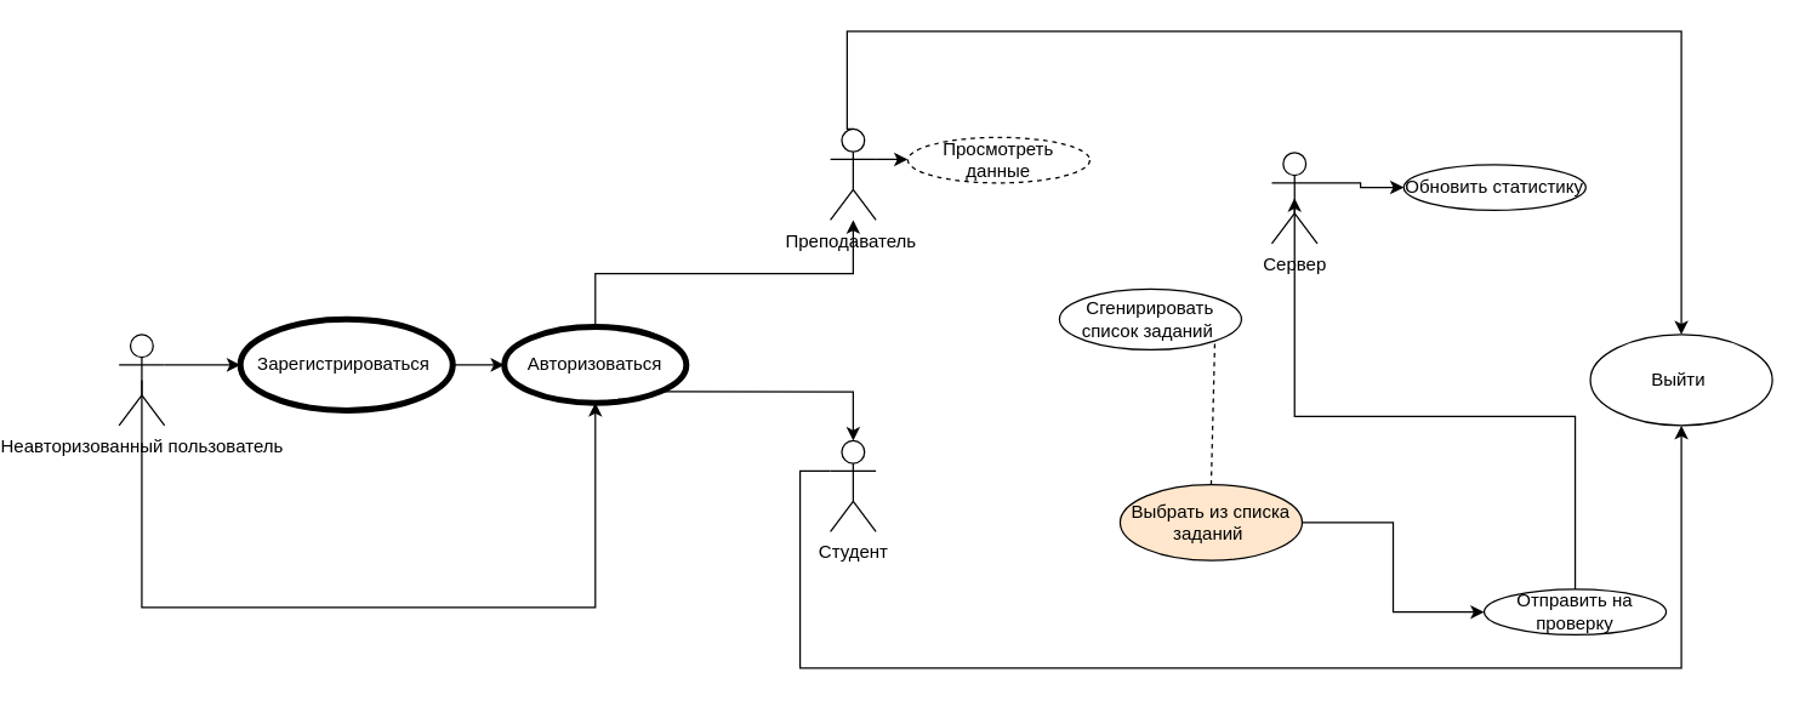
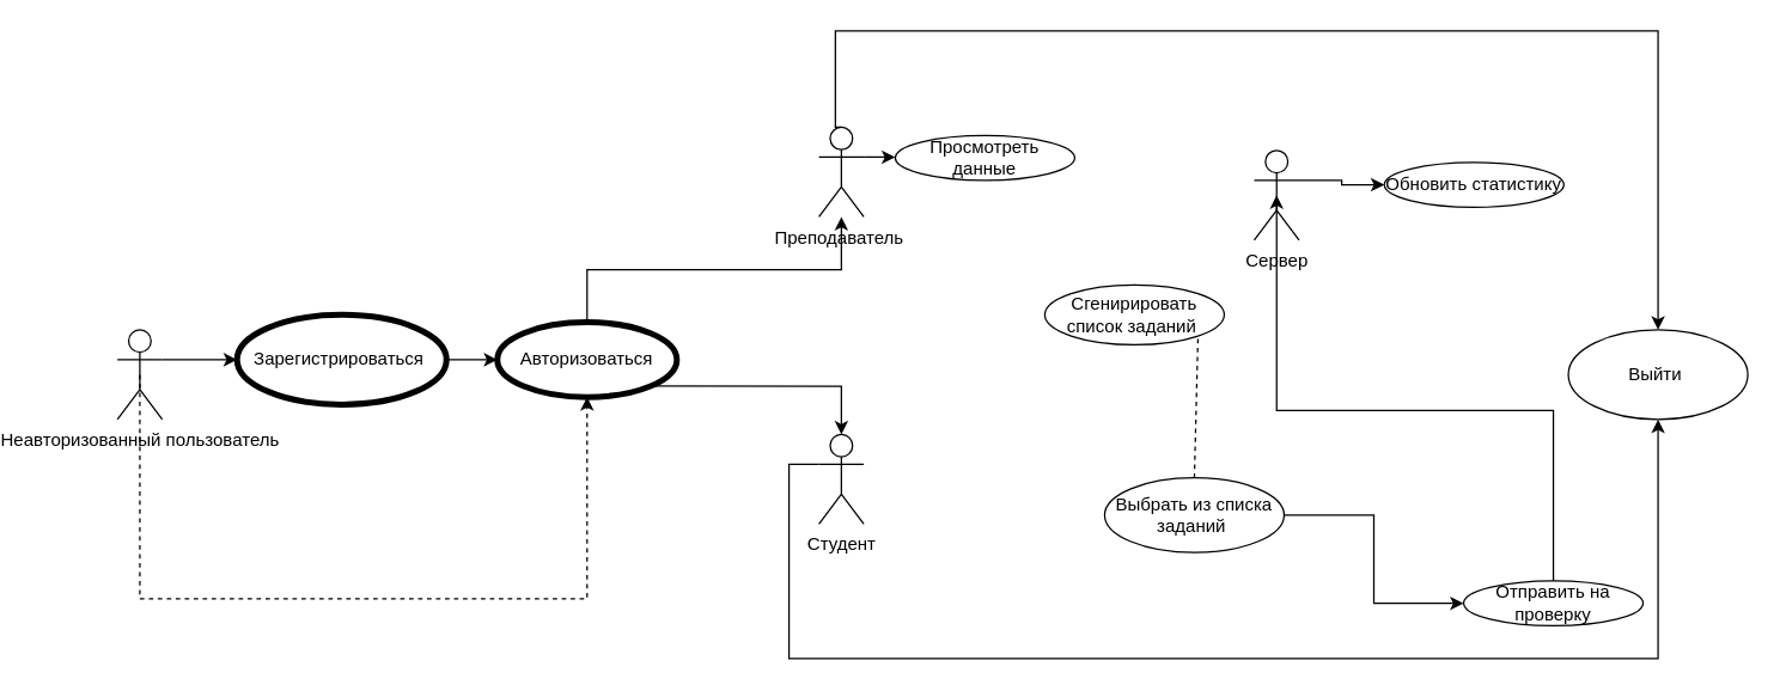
- <mxCell id="15" value="Просмотреть данные" style="ellipse;whiteSpace=wrap;html=1;rounded=0;dashed=1;" parent="1" vertex="1"><mxGeometry x="540" y="90" width="120" height="30" as="geometry" /></mxCell>
+ <mxCell id="15" value="Просмотреть данные" style="ellipse;whiteSpace=wrap;html=1;rounded=0;" parent="1" vertex="1"><mxGeometry x="540" y="90" width="120" height="30" as="geometry" /></mxCell>
- <mxCell id="12" value="Выбрать из списка заданий&amp;nbsp;" style="ellipse;whiteSpace=wrap;html=1;rounded=0;fillColor=#ffe6cc;" parent="1" vertex="1"><mxGeometry x="680" y="319" width="120" height="50" as="geometry" /></mxCell>
+ <mxCell id="12" value="Выбрать из списка заданий&amp;nbsp;" style="ellipse;whiteSpace=wrap;html=1;rounded=0;" parent="1" vertex="1"><mxGeometry x="680" y="319" width="120" height="50" as="geometry" /></mxCell>
- <mxCell id="20" style="edgeStyle=orthogonalEdgeStyle;rounded=0;orthogonalLoop=1;jettySize=auto;html=1;exitX=0.5;exitY=0.5;exitDx=0;exitDy=0;exitPerimeter=0;entryX=0.5;entryY=1;entryDx=0;entryDy=0;" parent="1" source="21" target="4" edge="1"><mxGeometry relative="1" as="geometry"><Array as="points"><mxPoint x="35" y="400" /><mxPoint x="334" y="400" /></Array></mxGeometry></mxCell>
+ <mxCell id="20" style="edgeStyle=orthogonalEdgeStyle;rounded=0;orthogonalLoop=1;jettySize=auto;html=1;exitX=0.5;exitY=0.5;exitDx=0;exitDy=0;exitPerimeter=0;entryX=0.5;entryY=1;entryDx=0;entryDy=0;dashed=1;" parent="1" source="21" target="4" edge="1"><mxGeometry relative="1" as="geometry"><Array as="points"><mxPoint x="35" y="400" /><mxPoint x="334" y="400" /></Array></mxGeometry></mxCell>
